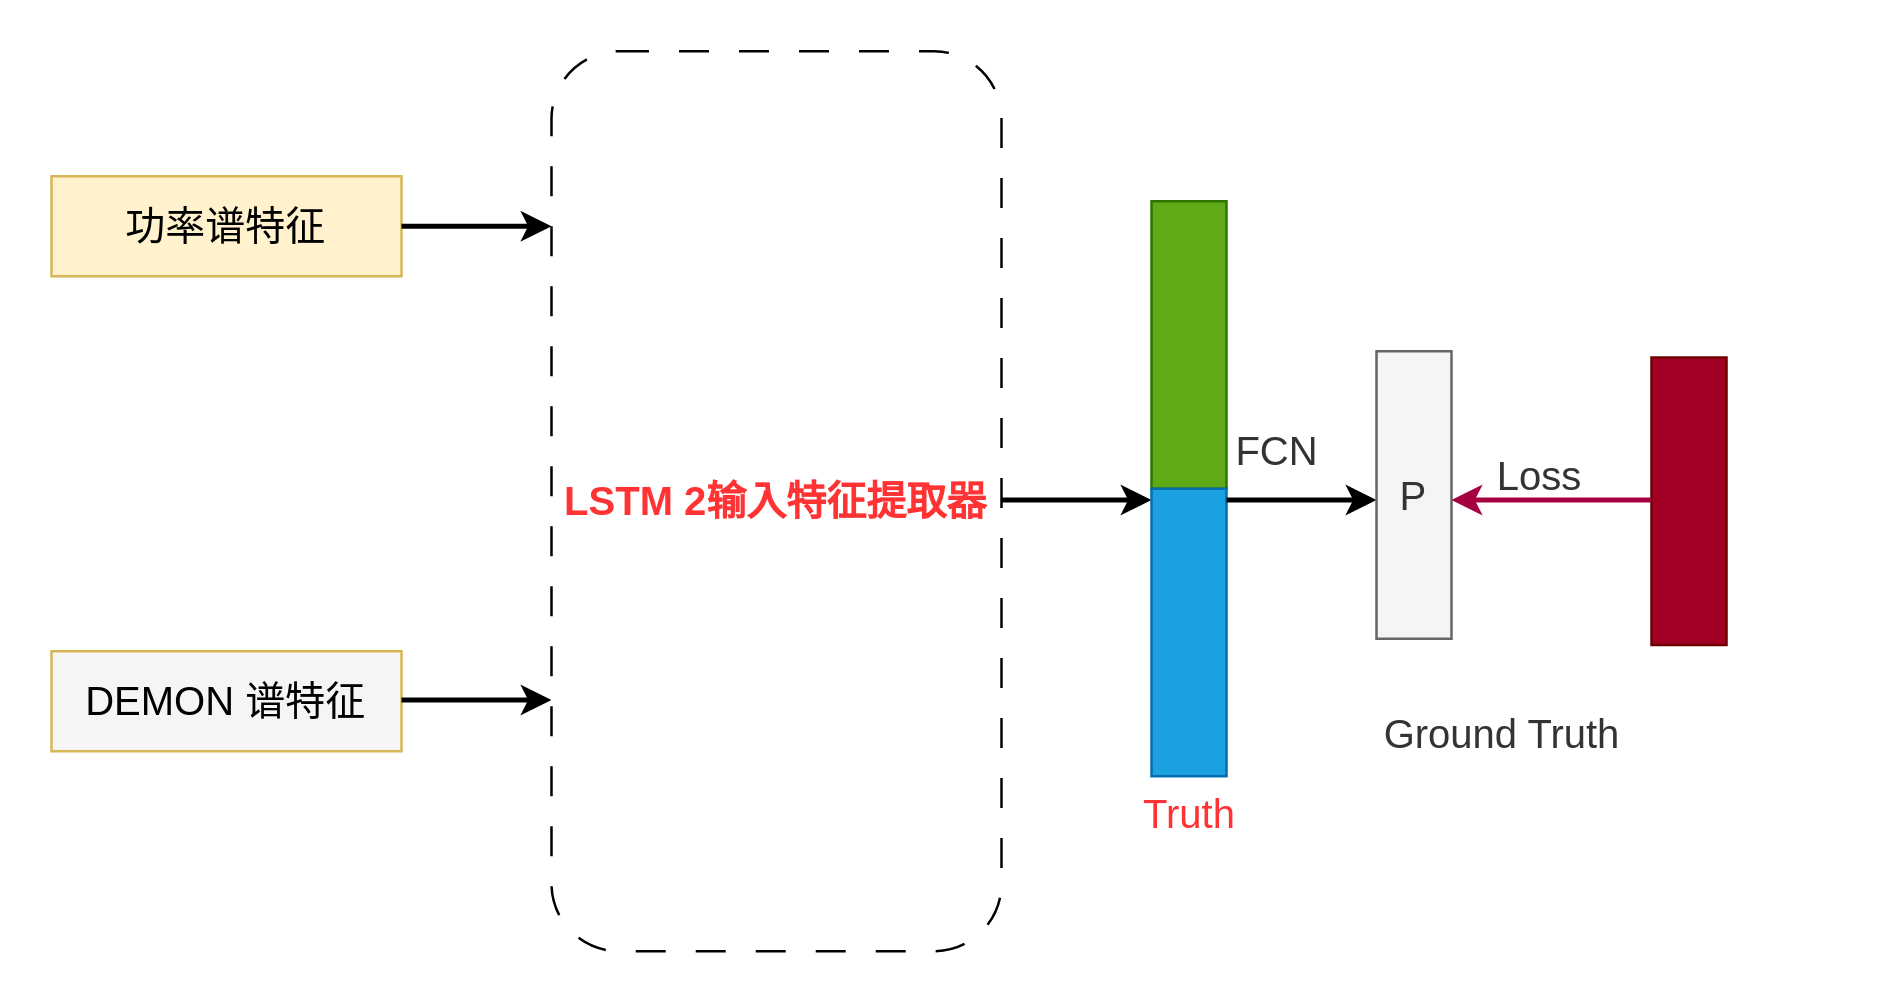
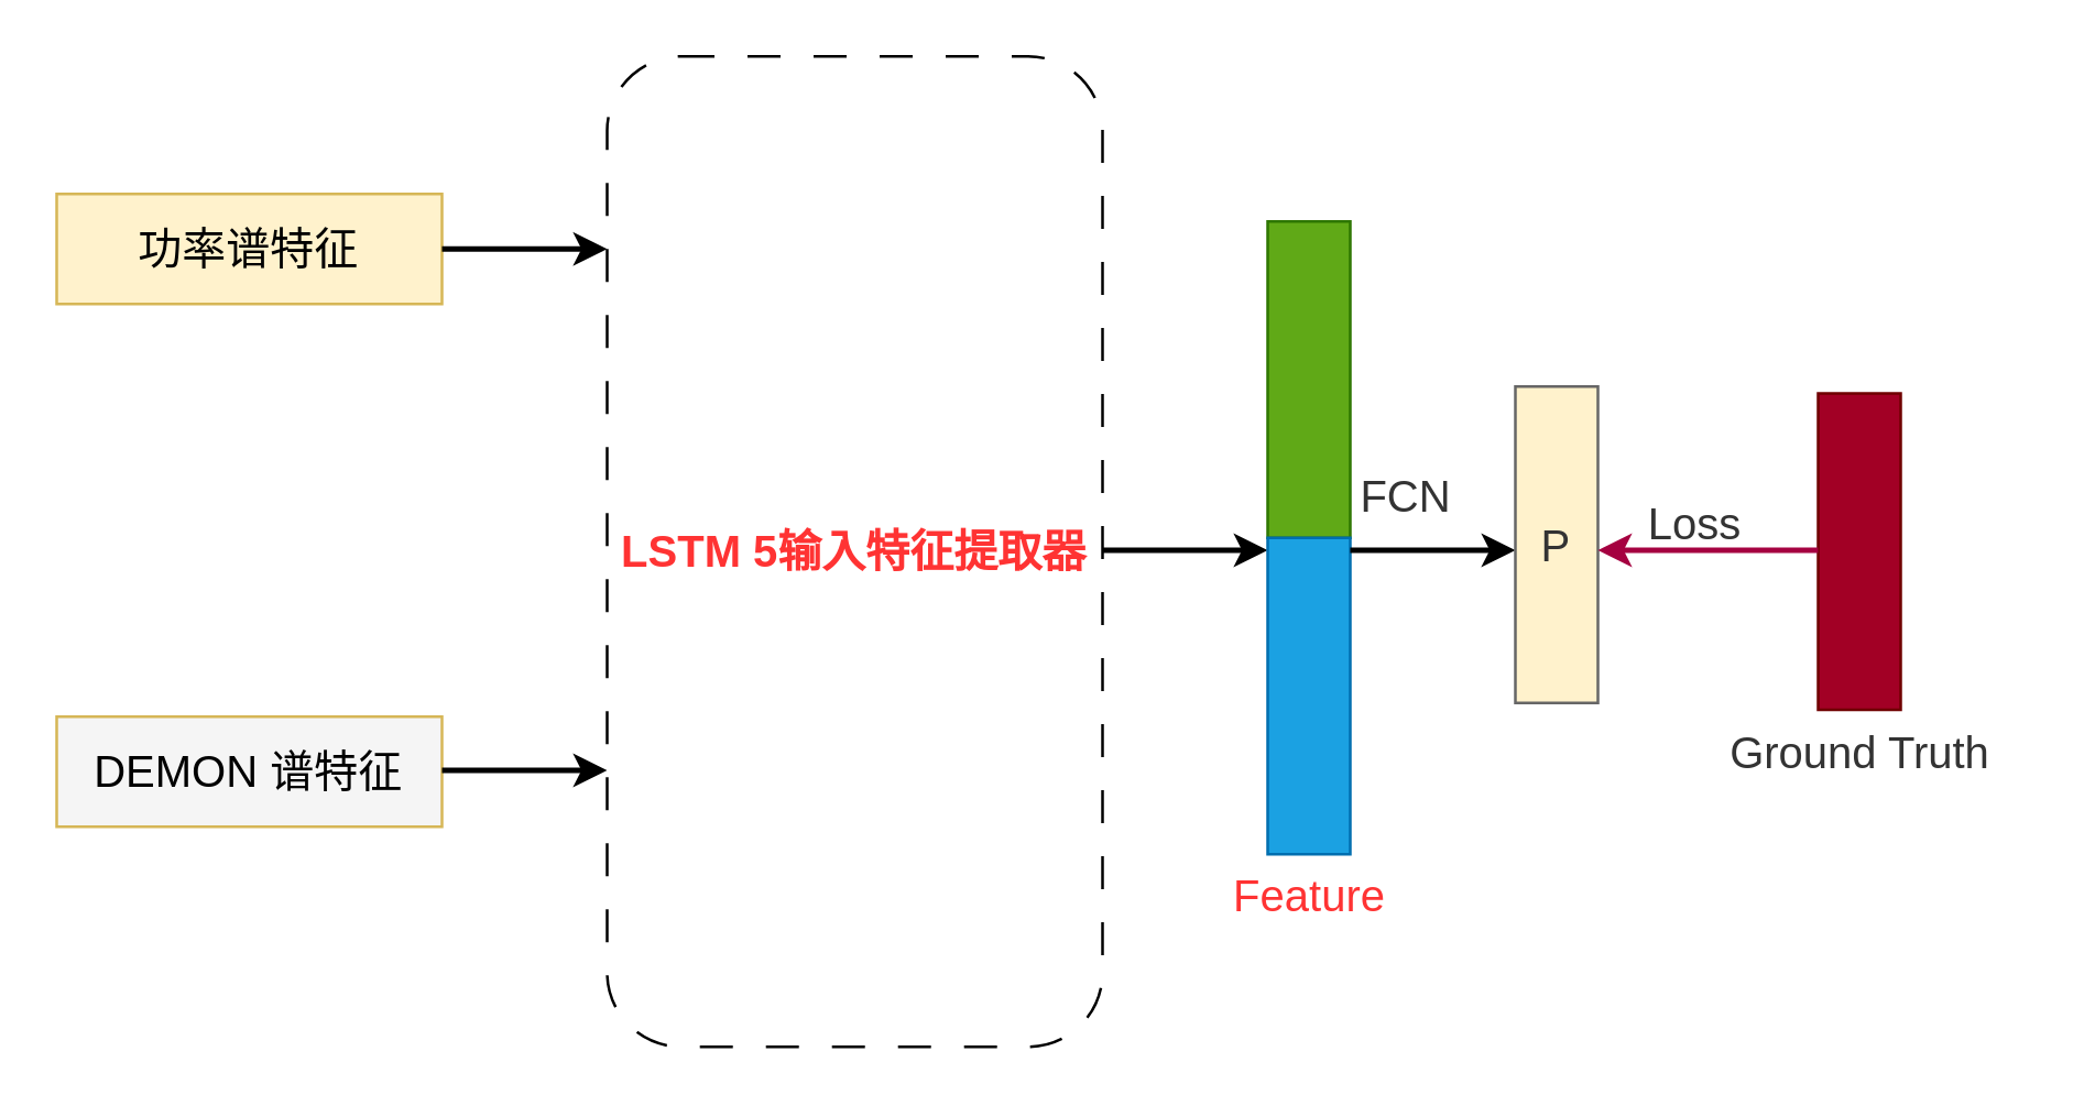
- <mxCell id="13" value="P" style="rounded=0;whiteSpace=wrap;html=1;fontSize=16;fillColor=#f5f5f5;strokeColor=#666666;fontColor=#333333;" parent="1" vertex="1"><mxGeometry x="550" y="140" width="30" height="115" as="geometry" /></mxCell>
+ <mxCell id="13" value="P" style="rounded=0;whiteSpace=wrap;html=1;fontSize=16;fillColor=#fff2cc;strokeColor=#666666;fontColor=#333333;" parent="1" vertex="1"><mxGeometry x="550" y="140" width="30" height="115" as="geometry" /></mxCell>
- <mxCell id="6" value="&lt;font color=&quot;#ff3333&quot; style=&quot;font-size: 16px;&quot;&gt;&lt;b&gt;LSTM 2输入特征提取器&lt;/b&gt;&lt;/font&gt;" style="rounded=1;whiteSpace=wrap;html=1;fontSize=14;glass=0;shadow=0;fillColor=default;strokeColor=default;dashed=1;dashPattern=12 12;" parent="1" vertex="1"><mxGeometry x="220" y="20" width="180" height="360" as="geometry" /></mxCell>
+ <mxCell id="6" value="&lt;font color=&quot;#ff3333&quot; style=&quot;font-size: 16px;&quot;&gt;&lt;b&gt;LSTM 5输入特征提取器&lt;/b&gt;&lt;/font&gt;" style="rounded=1;whiteSpace=wrap;html=1;fontSize=14;glass=0;shadow=0;fillColor=default;strokeColor=default;dashed=1;dashPattern=12 12;" parent="1" vertex="1"><mxGeometry x="220" y="20" width="180" height="360" as="geometry" /></mxCell>
- <mxCell id="15" value="Ground Truth" style="text;html=1;align=center;verticalAlign=middle;resizable=0;points=[];autosize=1;strokeColor=none;fillColor=none;fontSize=16;fontColor=#333333;" parent="1" vertex="1"><mxGeometry x="540" y="277.5" width="120" height="30" as="geometry" /></mxCell>
+ <mxCell id="15" value="Ground Truth" style="text;html=1;align=center;verticalAlign=middle;resizable=0;points=[];autosize=1;strokeColor=none;fillColor=none;fontSize=16;fontColor=#333333;" parent="1" vertex="1"><mxGeometry x="615" y="257.5" width="120" height="30" as="geometry" /></mxCell>
- <mxCell id="10" value="Truth" style="text;html=1;align=center;verticalAlign=middle;resizable=0;points=[];autosize=1;strokeColor=none;fillColor=none;fontSize=16;fontColor=#FF3333;" parent="1" vertex="1"><mxGeometry x="435" y="310" width="80" height="30" as="geometry" /></mxCell>
+ <mxCell id="10" value="Feature" style="text;html=1;align=center;verticalAlign=middle;resizable=0;points=[];autosize=1;strokeColor=none;fillColor=none;fontSize=16;fontColor=#FF3333;" parent="1" vertex="1"><mxGeometry x="435" y="310" width="80" height="30" as="geometry" /></mxCell>
